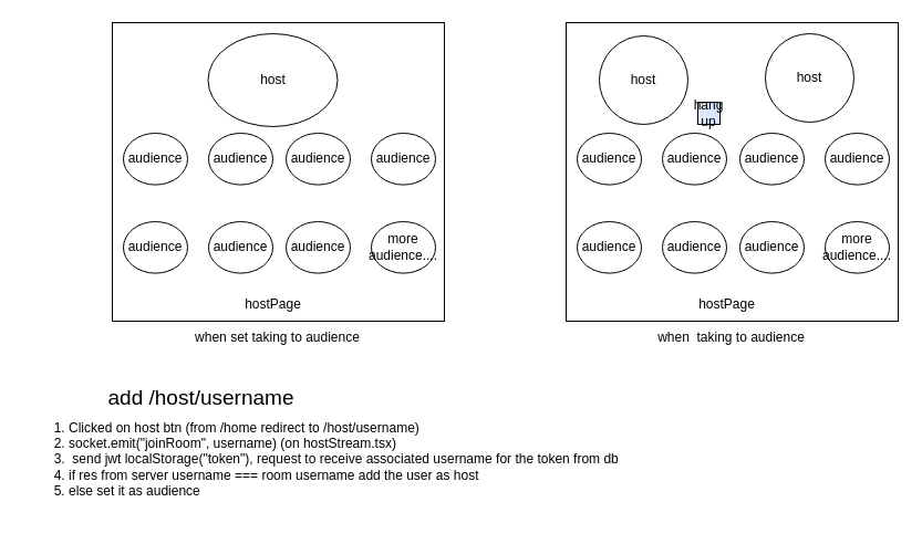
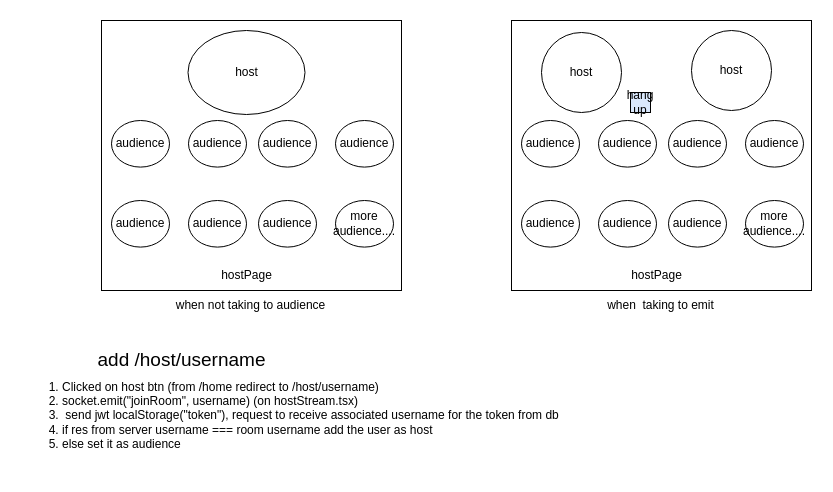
- <mxCell id="13" value="when set taking to audience" style="text;html=1;align=center;verticalAlign=middle;resizable=0;points=[];autosize=1;strokeColor=none;fillColor=none;" vertex="1" parent="1"><mxGeometry x="165" y="290" width="170" height="30" as="geometry" /></mxCell>
+ <mxCell id="13" value="when not taking to audience" style="text;html=1;align=center;verticalAlign=middle;resizable=0;points=[];autosize=1;strokeColor=none;fillColor=none;" vertex="1" parent="1"><mxGeometry x="165" y="290" width="170" height="30" as="geometry" /></mxCell>
- <mxCell id="25" value="when&amp;nbsp; taking to audience" style="text;html=1;align=center;verticalAlign=middle;resizable=0;points=[];autosize=1;strokeColor=none;fillColor=none;" vertex="1" parent="1"><mxGeometry x="580" y="290" width="160" height="30" as="geometry" /></mxCell>
+ <mxCell id="25" value="when&amp;nbsp; taking to emit" style="text;html=1;align=center;verticalAlign=middle;resizable=0;points=[];autosize=1;strokeColor=none;fillColor=none;" vertex="1" parent="1"><mxGeometry x="580" y="290" width="160" height="30" as="geometry" /></mxCell>
